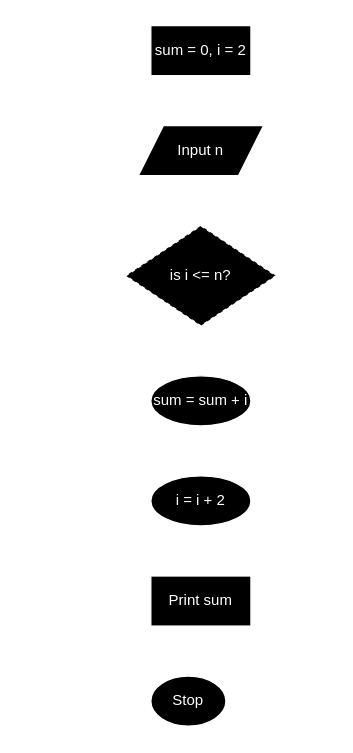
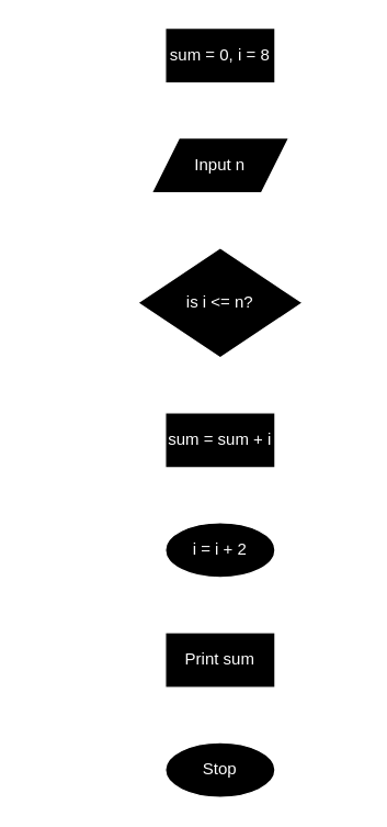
- <mxCell id="3" value="sum = 0, i = 2" style="rounded=0;whiteSpace=wrap;html=1;strokeColor=#FFFFFF;align=center;verticalAlign=middle;fontFamily=Helvetica;fontSize=12;fontColor=#FFFFFF;fillColor=#000000;" vertex="1" parent="1"><mxGeometry x="120" y="20" width="80" height="40" as="geometry" /></mxCell>
+ <mxCell id="3" value="sum = 0, i = 8" style="rounded=0;whiteSpace=wrap;html=1;strokeColor=#FFFFFF;align=center;verticalAlign=middle;fontFamily=Helvetica;fontSize=12;fontColor=#FFFFFF;fillColor=#000000;" vertex="1" parent="1"><mxGeometry x="120" y="20" width="80" height="40" as="geometry" /></mxCell>
- <mxCell id="8" value="is i &amp;lt;= n?" style="rhombus;whiteSpace=wrap;html=1;strokeColor=#FFFFFF;align=center;verticalAlign=middle;fontFamily=Helvetica;fontSize=12;fontColor=#FFFFFF;fillColor=#000000;dashed=1;" vertex="1" parent="1"><mxGeometry x="100" y="180" width="120" height="80" as="geometry" /></mxCell>
+ <mxCell id="8" value="is i &amp;lt;= n?" style="rhombus;whiteSpace=wrap;html=1;strokeColor=#FFFFFF;align=center;verticalAlign=middle;fontFamily=Helvetica;fontSize=12;fontColor=#FFFFFF;fillColor=#000000;" vertex="1" parent="1"><mxGeometry x="100" y="180" width="120" height="80" as="geometry" /></mxCell>
- <mxCell id="14" value="sum = sum + i" style="ellipse;whiteSpace=wrap;html=1;strokeColor=#FFFFFF;align=center;verticalAlign=middle;fontFamily=Helvetica;fontSize=12;fontColor=#FFFFFF;fillColor=#000000;" vertex="1" parent="1"><mxGeometry x="120" y="300" width="80" height="40" as="geometry" /></mxCell>
+ <mxCell id="14" value="sum = sum + i" style="rounded=0;whiteSpace=wrap;html=1;strokeColor=#FFFFFF;align=center;verticalAlign=middle;fontFamily=Helvetica;fontSize=12;fontColor=#FFFFFF;fillColor=#000000;" vertex="1" parent="1"><mxGeometry x="120" y="300" width="80" height="40" as="geometry" /></mxCell>
- <mxCell id="11" value="Stop" style="ellipse;whiteSpace=wrap;html=1;strokeColor=#FFFFFF;align=center;verticalAlign=middle;fontFamily=Helvetica;fontSize=12;fontColor=#FFFFFF;fillColor=#000000;" vertex="1" parent="1"><mxGeometry x="120" y="540" width="60" height="40" as="geometry" /></mxCell>
+ <mxCell id="11" value="Stop" style="ellipse;whiteSpace=wrap;html=1;strokeColor=#FFFFFF;align=center;verticalAlign=middle;fontFamily=Helvetica;fontSize=12;fontColor=#FFFFFF;fillColor=#000000;" vertex="1" parent="1"><mxGeometry x="120" y="540" width="80" height="40" as="geometry" /></mxCell>
